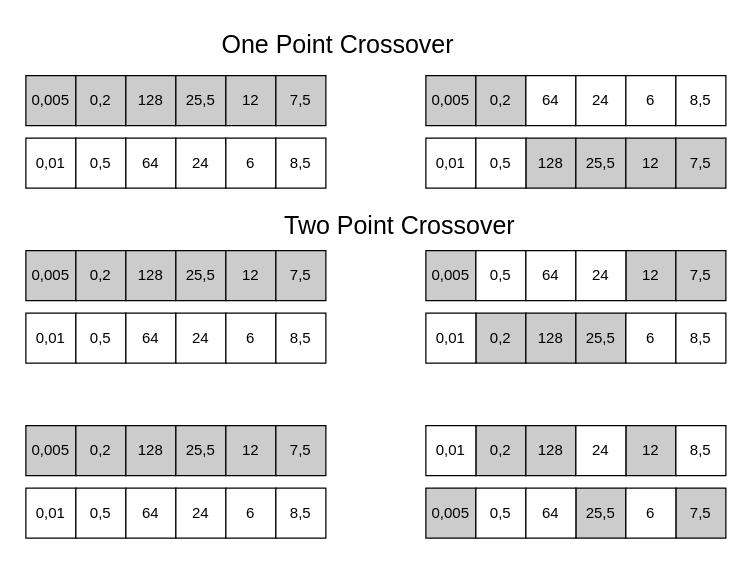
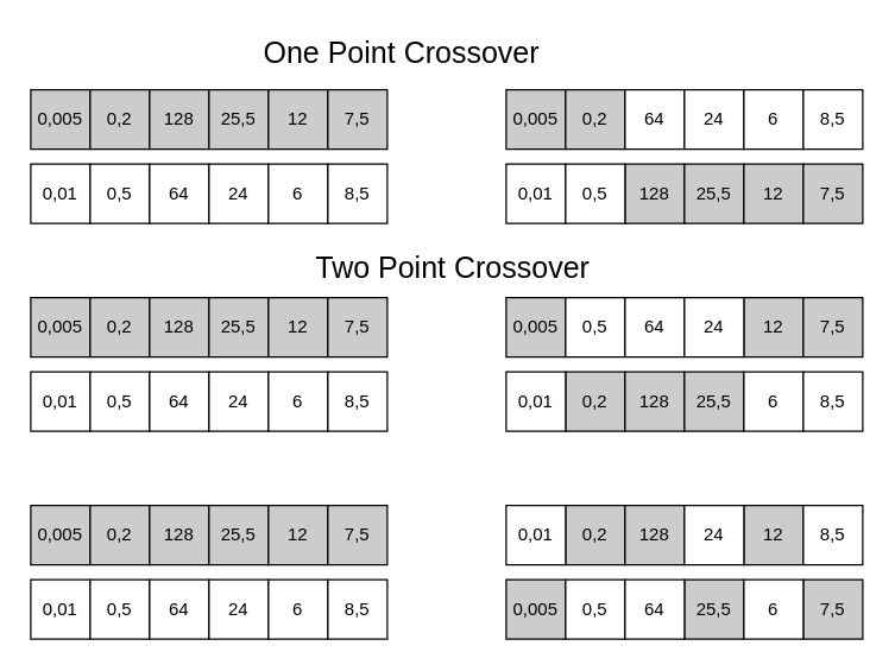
- <mxCell id="75" value="&lt;font style=&quot;font-size: 20px&quot;&gt;Two Point Crossover&lt;br&gt;&lt;/font&gt;" style="text;html=1;resizable=0;points=[];autosize=1;align=left;verticalAlign=top;spacingTop=-4;" vertex="1" parent="1"><mxGeometry x="225" y="165" width="200" height="20" as="geometry" /></mxCell>
+ <mxCell id="75" value="&lt;font style=&quot;font-size: 20px&quot;&gt;Two Point Crossover&lt;br&gt;&lt;/font&gt;" style="text;html=1;resizable=0;points=[];autosize=1;align=left;verticalAlign=top;spacingTop=-4;" vertex="1" parent="1"><mxGeometry x="210" y="165" width="200" height="20" as="geometry" /></mxCell>
